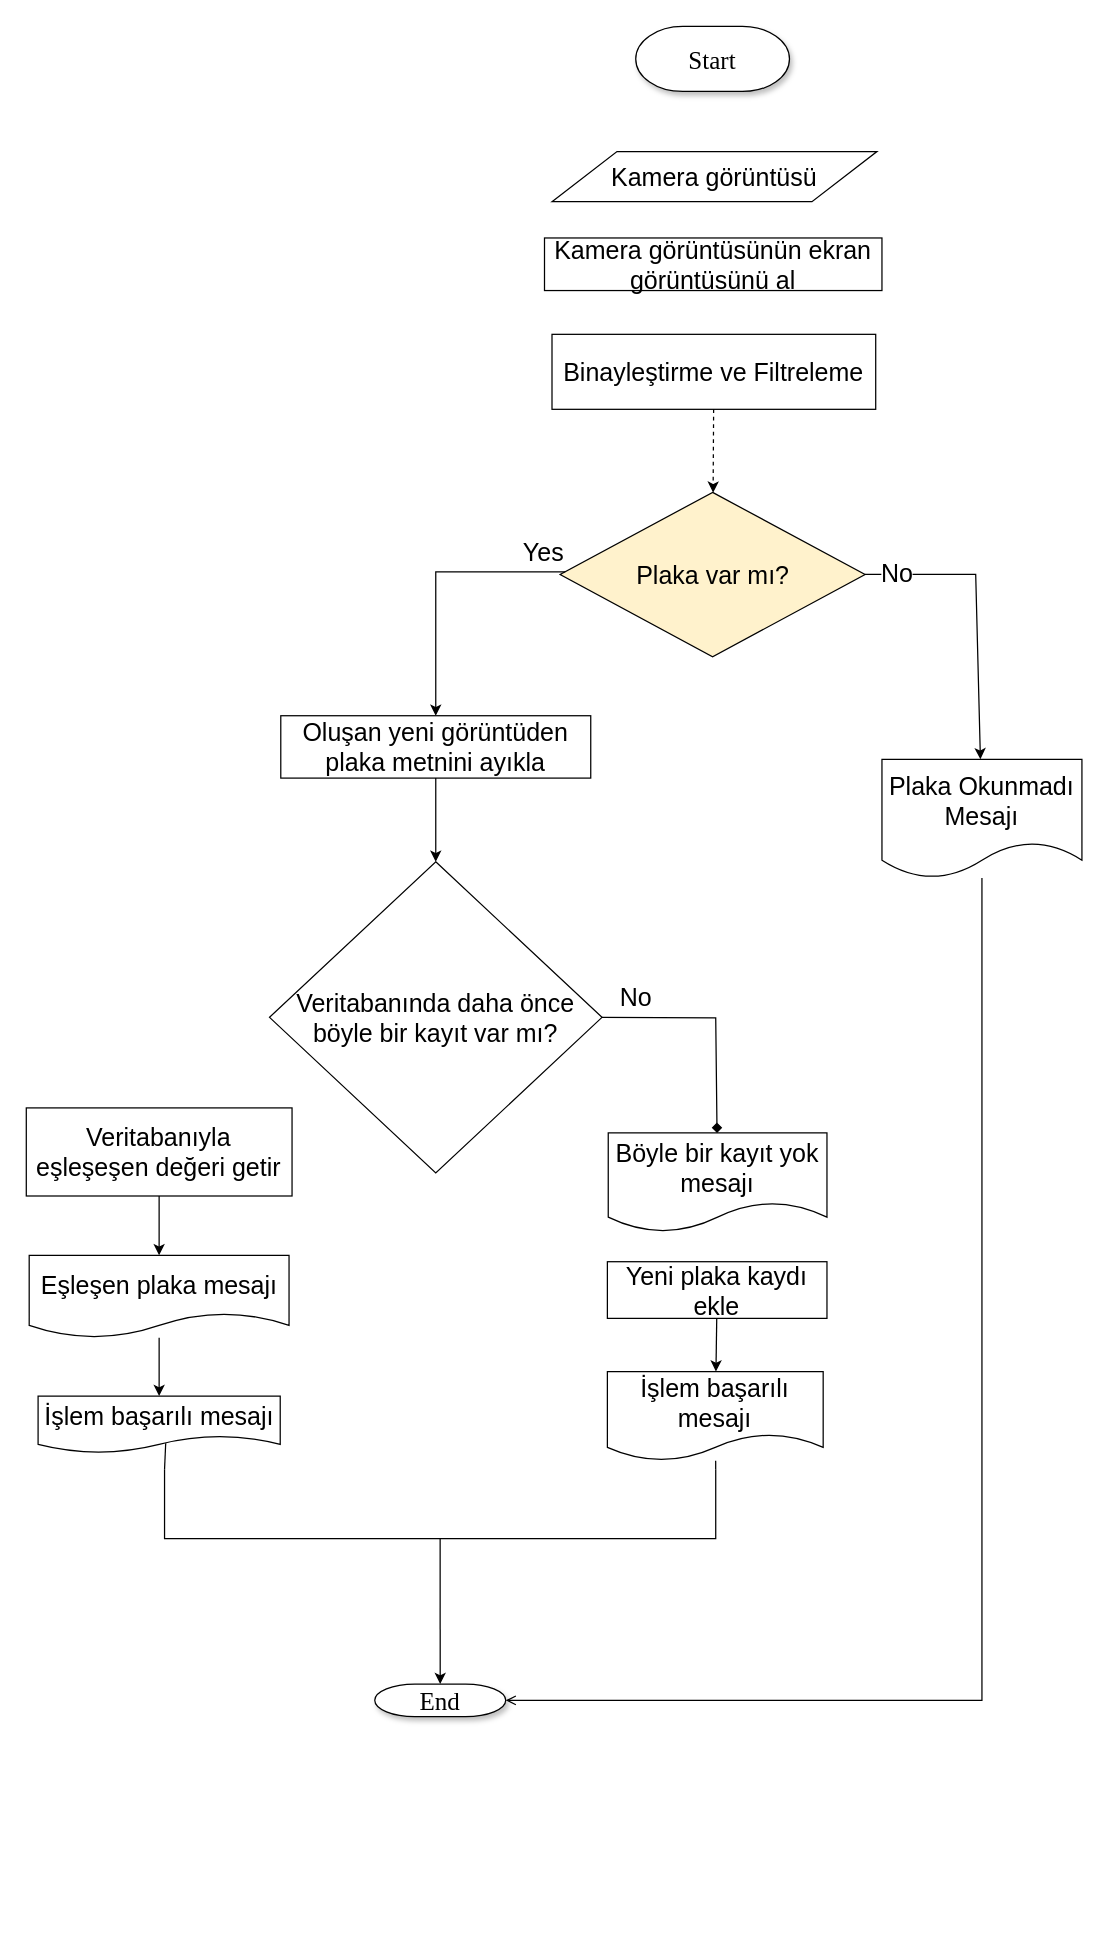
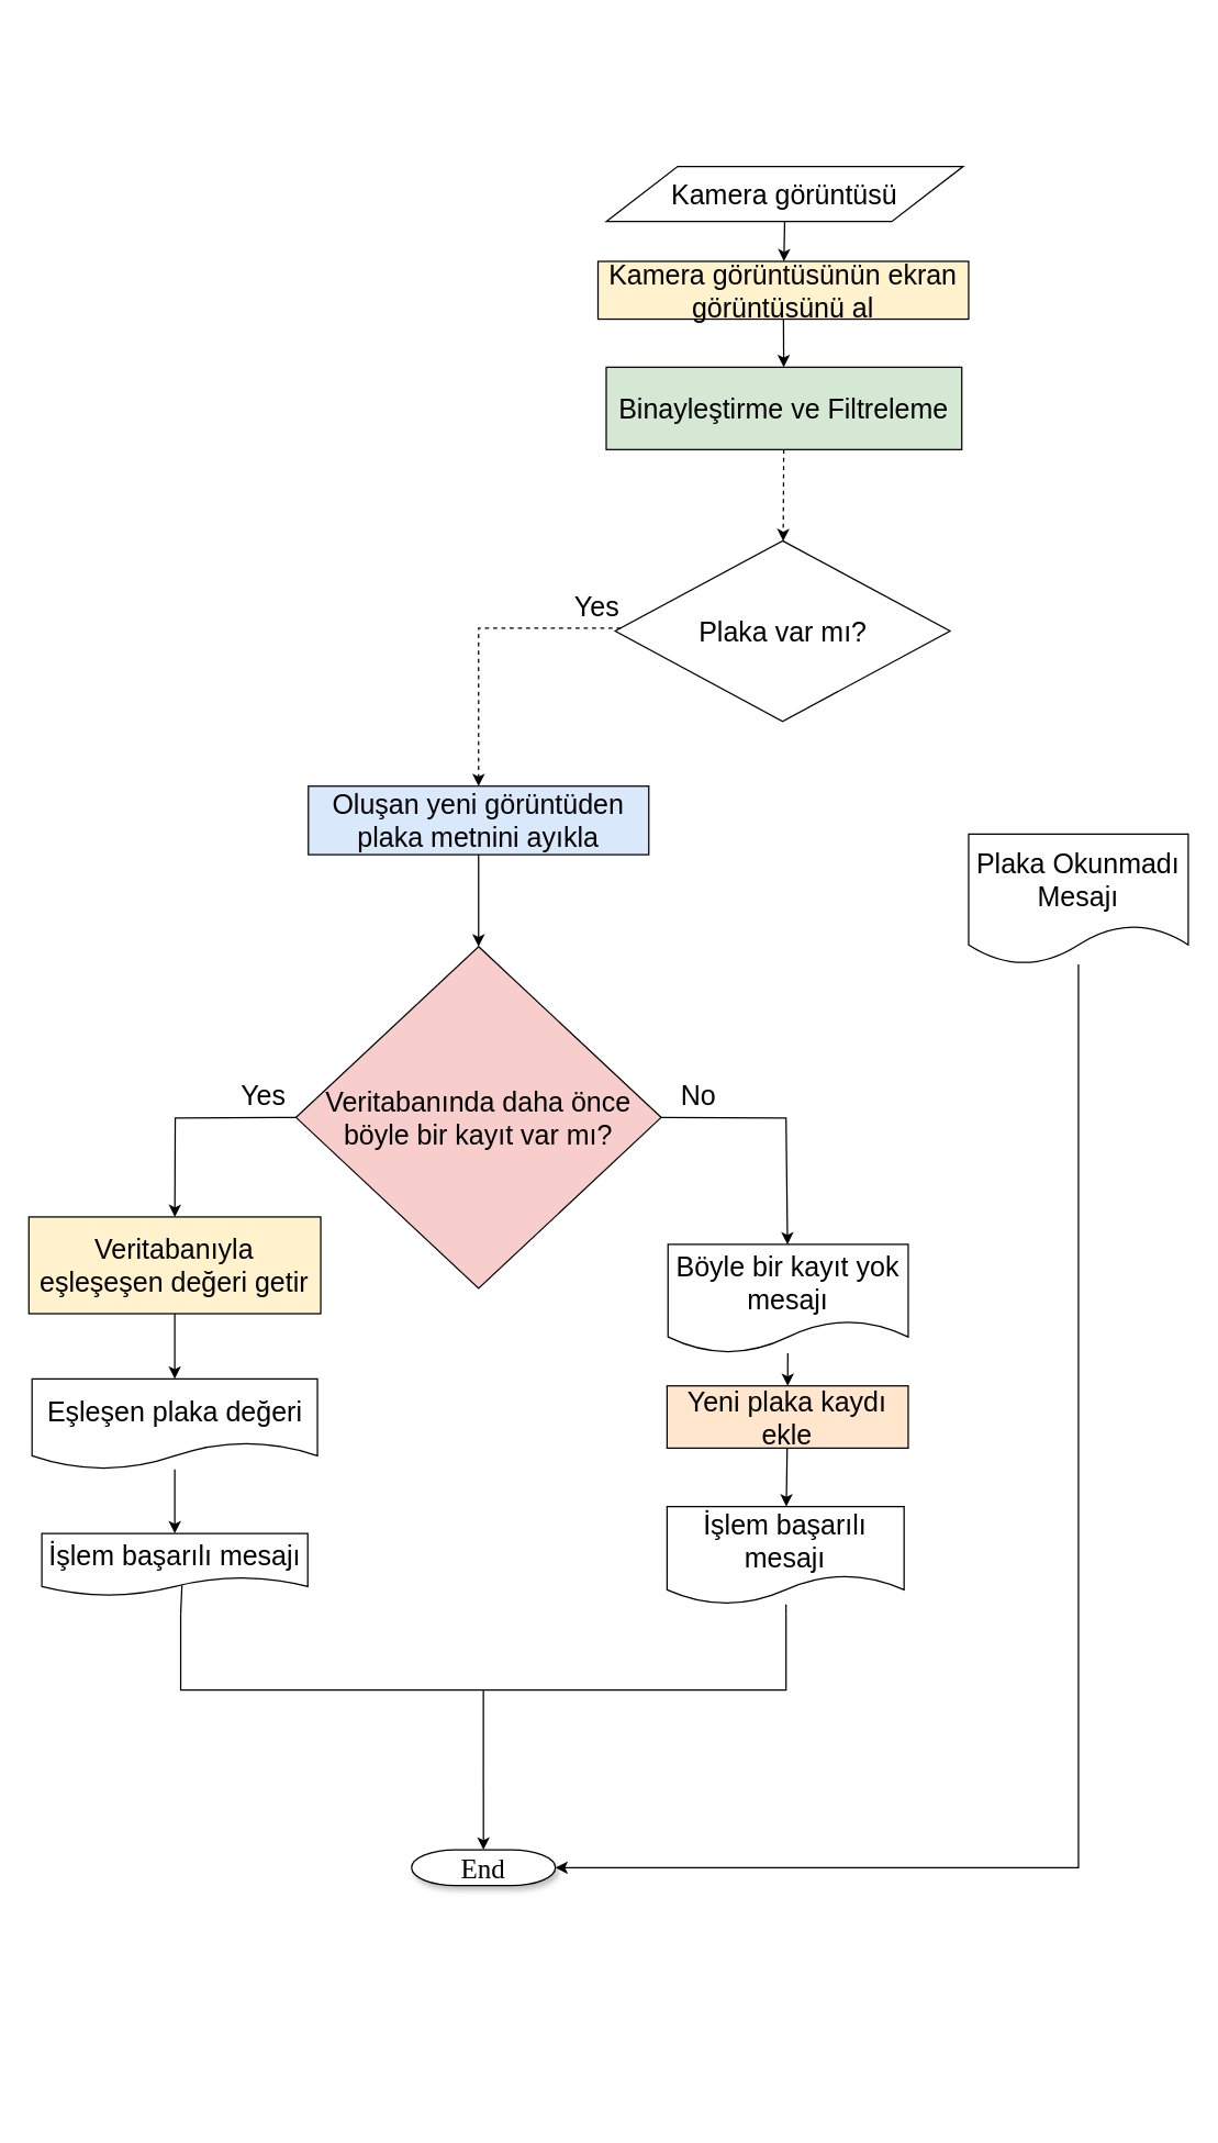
- <mxCell id="37" value="&lt;font style=&quot;font-size: 20px&quot;&gt;Start&lt;/font&gt;" style="strokeWidth=1;html=1;shape=mxgraph.flowchart.terminator;whiteSpace=wrap;rounded=0;shadow=1;labelBackgroundColor=none;fillColor=#ffffff;fontFamily=Verdana;fontSize=8;fontColor=#000000;align=center;" parent="36" vertex="1"><mxGeometry x="67" width="123" height="52.092" as="geometry" /></mxCell>
+ <mxCell id="40" value="" style="endArrow=classic;html=1;exitX=0.5;exitY=1;exitDx=0;exitDy=0;" parent="34" source="39" target="35" edge="1"><mxGeometry width="50" height="50" relative="1" as="geometry"><mxPoint x="513.804" y="771.786" as="sourcePoint" /><mxPoint x="447.963" y="188.624" as="targetPoint" /></mxGeometry></mxCell>
- <mxCell id="35" value="&lt;font style=&quot;font-size: 20px&quot;&gt;Kamera görüntüsünün ekran görüntüsünü al&lt;/font&gt;" style="rounded=0;whiteSpace=wrap;html=1;" vertex="1" parent="34"><mxGeometry y="169.298" width="270" height="42.074" as="geometry" /></mxCell>
+ <mxCell id="35" value="&lt;font style=&quot;font-size: 20px&quot;&gt;Kamera görüntüsünün ekran görüntüsünü al&lt;/font&gt;" style="rounded=0;whiteSpace=wrap;html=1;fillColor=#fff2cc;" vertex="1" parent="34"><mxGeometry y="169.298" width="270" height="42.074" as="geometry" /></mxCell>
+ <mxCell id="47" value="" style="endArrow=classic;html=1;" edge="1" parent="1" source="35" target="46"><mxGeometry width="50" height="50" relative="1" as="geometry"><mxPoint x="290" y="227" as="sourcePoint" /><mxPoint x="340" y="177" as="targetPoint" /></mxGeometry></mxCell>
- <mxCell id="46" value="&lt;font style=&quot;font-size: 20px&quot;&gt;Binayleştirme ve Filtreleme&lt;/font&gt;" style="rounded=0;whiteSpace=wrap;html=1;" vertex="1" parent="1"><mxGeometry x="441" y="267" width="259" height="60" as="geometry" /></mxCell>
+ <mxCell id="46" value="&lt;font style=&quot;font-size: 20px&quot;&gt;Binayleştirme ve Filtreleme&lt;/font&gt;" style="rounded=0;whiteSpace=wrap;html=1;fillColor=#d5e8d4;" vertex="1" parent="1"><mxGeometry x="441" y="267" width="259" height="60" as="geometry" /></mxCell>
- <mxCell id="42" style="edgeStyle=orthogonalEdgeStyle;rounded=0;orthogonalLoop=1;jettySize=auto;html=1;" parent="5" source="41" target="44" edge="1"><mxGeometry relative="1" as="geometry"><mxPoint x="343" y="313.928" as="sourcePoint" /><mxPoint x="232.667" y="366.237" as="targetPoint" /><Array as="points"><mxPoint x="234" y="107.954" /></Array></mxGeometry></mxCell>
+ <mxCell id="42" style="edgeStyle=orthogonalEdgeStyle;rounded=0;orthogonalLoop=1;jettySize=auto;html=1;dashed=1;" parent="5" source="41" target="44" edge="1"><mxGeometry relative="1" as="geometry"><mxPoint x="343" y="313.928" as="sourcePoint" /><mxPoint x="232.667" y="366.237" as="targetPoint" /><Array as="points"><mxPoint x="234" y="107.954" /></Array></mxGeometry></mxCell>
- <mxCell id="41" value="&lt;font style=&quot;font-size: 20px&quot;&gt;Plaka var mı?&lt;/font&gt;" style="rhombus;whiteSpace=wrap;html=1;strokeWidth=1;fillColor=#fff2cc;" parent="5" vertex="1"><mxGeometry x="333.5" y="44.452" width="244" height="131.52" as="geometry" /></mxCell>
+ <mxCell id="41" value="&lt;font style=&quot;font-size: 20px&quot;&gt;Plaka var mı?&lt;/font&gt;" style="rhombus;whiteSpace=wrap;html=1;strokeWidth=1;" parent="5" vertex="1"><mxGeometry x="333.5" y="44.452" width="244" height="131.52" as="geometry" /></mxCell>
- <mxCell id="50" value="" style="endArrow=classic;html=1;rounded=0;" edge="1" parent="1" source="41" target="49"><mxGeometry width="50" height="50" relative="1" as="geometry"><mxPoint x="830" y="457" as="sourcePoint" /><mxPoint x="880" y="407" as="targetPoint" /><Array as="points"><mxPoint x="780" y="459" /></Array></mxGeometry></mxCell>
- <mxCell id="51" value="&lt;font style=&quot;font-size: 20px&quot;&gt;No&lt;/font&gt;" style="text;html=1;resizable=0;points=[];align=center;verticalAlign=middle;labelBackgroundColor=#ffffff;" vertex="1" connectable="0" parent="50"><mxGeometry x="-0.798" y="2" relative="1" as="geometry"><mxPoint x="1" as="offset" /></mxGeometry></mxCell>
- <mxCell id="44" value="&lt;font style=&quot;font-size: 20px&quot;&gt;Oluşan yeni görüntüden plaka metnini ayıkla&lt;/font&gt;" style="rounded=0;whiteSpace=wrap;html=1;" vertex="1" parent="5"><mxGeometry x="110" y="223.165" width="248" height="49.895" as="geometry" /></mxCell>
+ <mxCell id="44" value="&lt;font style=&quot;font-size: 20px&quot;&gt;Oluşan yeni görüntüden plaka metnini ayıkla&lt;/font&gt;" style="rounded=0;whiteSpace=wrap;html=1;fillColor=#dae8fc;" vertex="1" parent="5"><mxGeometry x="110" y="223.165" width="248" height="49.895" as="geometry" /></mxCell>
+ <mxCell id="31" value="" style="endArrow=classic;html=1;entryX=0.5;entryY=0;entryDx=0;entryDy=0;exitX=0;exitY=0.5;exitDx=0;exitDy=0;rounded=0;" parent="5" source="6" target="25" edge="1"><mxGeometry width="50" height="50" relative="1" as="geometry"><mxPoint x="-150.64" y="42.745" as="sourcePoint" /><mxPoint x="-115.709" y="166.694" as="targetPoint" /><Array as="points"><mxPoint x="13" y="465" /></Array></mxGeometry></mxCell>
+ <mxCell id="32" value="&lt;font style=&quot;font-size: 20px&quot;&gt;Yes&lt;/font&gt;" style="text;html=1;resizable=0;points=[];align=center;verticalAlign=middle;labelBackgroundColor=#ffffff;" parent="31" vertex="1" connectable="0"><mxGeometry x="-0.673" y="-3" relative="1" as="geometry"><mxPoint x="1.5" y="-14" as="offset" /></mxGeometry></mxCell>
- <mxCell id="6" value="&lt;font style=&quot;font-size: 20px&quot;&gt;Veritabanında daha önce böyle bir kayıt var mı?&lt;/font&gt;" style="rhombus;whiteSpace=wrap;html=1;" parent="5" vertex="1"><mxGeometry x="101" y="340" width="266" height="249" as="geometry" /></mxCell>
+ <mxCell id="6" value="&lt;font style=&quot;font-size: 20px&quot;&gt;Veritabanında daha önce böyle bir kayıt var mı?&lt;/font&gt;" style="rhombus;whiteSpace=wrap;html=1;fillColor=#f8cecc;" parent="5" vertex="1"><mxGeometry x="101" y="340" width="266" height="249" as="geometry" /></mxCell>
- <mxCell id="19" value="" style="endArrow=diamond;html=1;exitX=1;exitY=0.5;exitDx=0;exitDy=0;rounded=0;" parent="5" source="6" target="12" edge="1"><mxGeometry width="50" height="50" relative="1" as="geometry"><mxPoint x="365.28" y="279.113" as="sourcePoint" /><mxPoint x="416.052" y="347.4" as="targetPoint" /><Array as="points"><mxPoint x="458" y="465" /></Array></mxGeometry></mxCell>
+ <mxCell id="19" value="" style="endArrow=classic;html=1;exitX=1;exitY=0.5;exitDx=0;exitDy=0;rounded=0;" parent="5" source="6" target="12" edge="1"><mxGeometry width="50" height="50" relative="1" as="geometry"><mxPoint x="365.28" y="279.113" as="sourcePoint" /><mxPoint x="416.052" y="347.4" as="targetPoint" /><Array as="points"><mxPoint x="458" y="465" /></Array></mxGeometry></mxCell>
- <mxCell id="25" value="&lt;font style=&quot;font-size: 20px&quot;&gt;Veritabanıyla eşleşeşen değeri getir&lt;/font&gt;" style="rounded=0;whiteSpace=wrap;html=1;strokeWidth=1;" parent="24" vertex="1"><mxGeometry x="-23.625" y="2.937" width="212.625" height="70.479" as="geometry" /></mxCell>
+ <mxCell id="25" value="&lt;font style=&quot;font-size: 20px&quot;&gt;Veritabanıyla eşleşeşen değeri getir&lt;/font&gt;" style="rounded=0;whiteSpace=wrap;html=1;strokeWidth=1;fillColor=#fff2cc;" parent="24" vertex="1"><mxGeometry x="-23.625" y="2.937" width="212.625" height="70.479" as="geometry" /></mxCell>
+ <mxCell id="18" value="" style="endArrow=classic;html=1;entryX=0.5;entryY=0;entryDx=0;entryDy=0;" parent="11" source="12" target="16" edge="1"><mxGeometry width="50" height="50" relative="1" as="geometry"><mxPoint x="1079.556" y="1173.417" as="sourcePoint" /><mxPoint x="1968.845" y="2857.284" as="targetPoint" /></mxGeometry></mxCell>
- <mxCell id="28" value="&lt;font style=&quot;font-size: 20px&quot;&gt;Eşleşen plaka mesajı&lt;/font&gt;" style="shape=document;whiteSpace=wrap;html=1;boundedLbl=1;strokeWidth=1;" parent="27" vertex="1"><mxGeometry x="-37.8" y="-7.342" width="207.9" height="66.074" as="geometry" /></mxCell>
+ <mxCell id="28" value="&lt;font style=&quot;font-size: 20px&quot;&gt;Eşleşen plaka değeri&lt;/font&gt;" style="shape=document;whiteSpace=wrap;html=1;boundedLbl=1;strokeWidth=1;" parent="27" vertex="1"><mxGeometry x="-37.8" y="-7.342" width="207.9" height="66.074" as="geometry" /></mxCell>
- <mxCell id="16" value="&lt;font style=&quot;font-size: 20px&quot;&gt;Yeni plaka kaydı ekle&lt;/font&gt;" style="rounded=0;whiteSpace=wrap;html=1;" parent="15" vertex="1"><mxGeometry x="-13.127" y="1.134" width="175.695" height="45.343" as="geometry" /></mxCell>
+ <mxCell id="16" value="&lt;font style=&quot;font-size: 20px&quot;&gt;Yeni plaka kaydı ekle&lt;/font&gt;" style="rounded=0;whiteSpace=wrap;html=1;fillColor=#ffe6cc;" parent="15" vertex="1"><mxGeometry x="-13.127" y="1.134" width="175.695" height="45.343" as="geometry" /></mxCell>
- <mxCell id="52" value="" style="endArrow=open;html=1;rounded=0;" edge="1" parent="1" source="49" target="8"><mxGeometry width="50" height="50" relative="1" as="geometry"><mxPoint x="-140" y="757" as="sourcePoint" /><mxPoint x="-90" y="707" as="targetPoint" /><Array as="points"><mxPoint x="785" y="1360" /></Array></mxGeometry></mxCell>
+ <mxCell id="52" value="" style="endArrow=classic;html=1;rounded=0;" edge="1" parent="1" source="49" target="8"><mxGeometry width="50" height="50" relative="1" as="geometry"><mxPoint x="-140" y="757" as="sourcePoint" /><mxPoint x="-90" y="707" as="targetPoint" /><Array as="points"><mxPoint x="785" y="1360" /></Array></mxGeometry></mxCell>
